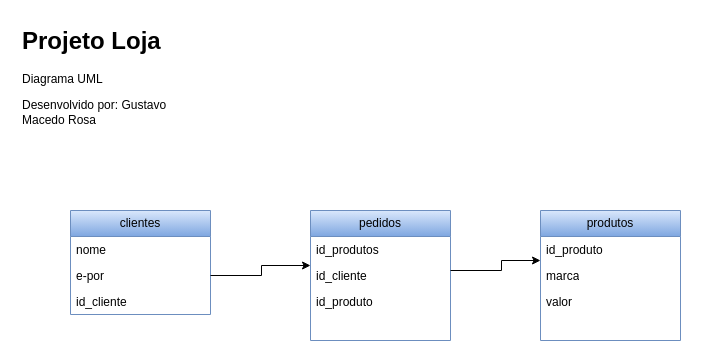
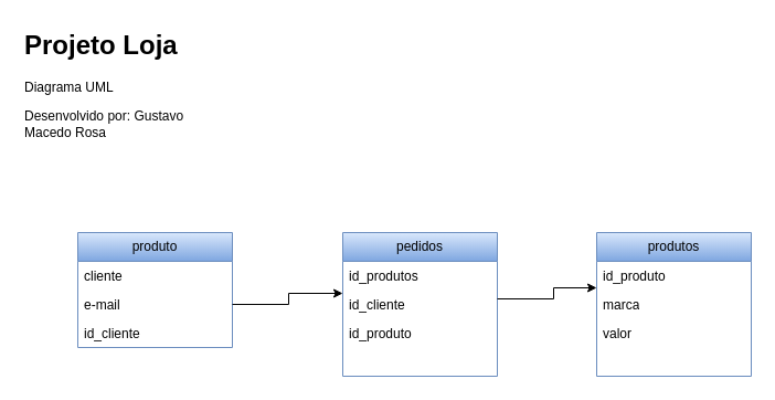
- <mxCell id="2" value="clientes" style="swimlane;fontStyle=0;childLayout=stackLayout;horizontal=1;startSize=26;fillColor=#dae8fc;horizontalStack=0;resizeParent=1;resizeParentMax=0;resizeLast=0;collapsible=1;marginBottom=0;whiteSpace=wrap;html=1;gradientColor=#7ea6e0;strokeColor=#6c8ebf;" vertex="1" parent="1"><mxGeometry x="70" y="210" width="140" height="104" as="geometry" /></mxCell>
+ <mxCell id="2" value="produto" style="swimlane;fontStyle=0;childLayout=stackLayout;horizontal=1;startSize=26;fillColor=#dae8fc;horizontalStack=0;resizeParent=1;resizeParentMax=0;resizeLast=0;collapsible=1;marginBottom=0;whiteSpace=wrap;html=1;gradientColor=#7ea6e0;strokeColor=#6c8ebf;" vertex="1" parent="1"><mxGeometry x="70" y="210" width="140" height="104" as="geometry" /></mxCell>
- <mxCell id="3" value="nome" style="text;strokeColor=none;fillColor=none;align=left;verticalAlign=top;spacingLeft=4;spacingRight=4;overflow=hidden;rotatable=0;points=[[0,0.5],[1,0.5]];portConstraint=eastwest;whiteSpace=wrap;html=1;" vertex="1" parent="2"><mxGeometry y="26" width="140" height="26" as="geometry" /></mxCell>
+ <mxCell id="3" value="cliente" style="text;strokeColor=none;fillColor=none;align=left;verticalAlign=top;spacingLeft=4;spacingRight=4;overflow=hidden;rotatable=0;points=[[0,0.5],[1,0.5]];portConstraint=eastwest;whiteSpace=wrap;html=1;" vertex="1" parent="2"><mxGeometry y="26" width="140" height="26" as="geometry" /></mxCell>
- <mxCell id="4" value="e-por" style="text;strokeColor=none;fillColor=none;align=left;verticalAlign=top;spacingLeft=4;spacingRight=4;overflow=hidden;rotatable=0;points=[[0,0.5],[1,0.5]];portConstraint=eastwest;whiteSpace=wrap;html=1;" vertex="1" parent="2"><mxGeometry y="52" width="140" height="26" as="geometry" /></mxCell>
+ <mxCell id="4" value="e-mail" style="text;strokeColor=none;fillColor=none;align=left;verticalAlign=top;spacingLeft=4;spacingRight=4;overflow=hidden;rotatable=0;points=[[0,0.5],[1,0.5]];portConstraint=eastwest;whiteSpace=wrap;html=1;" vertex="1" parent="2"><mxGeometry y="52" width="140" height="26" as="geometry" /></mxCell>
